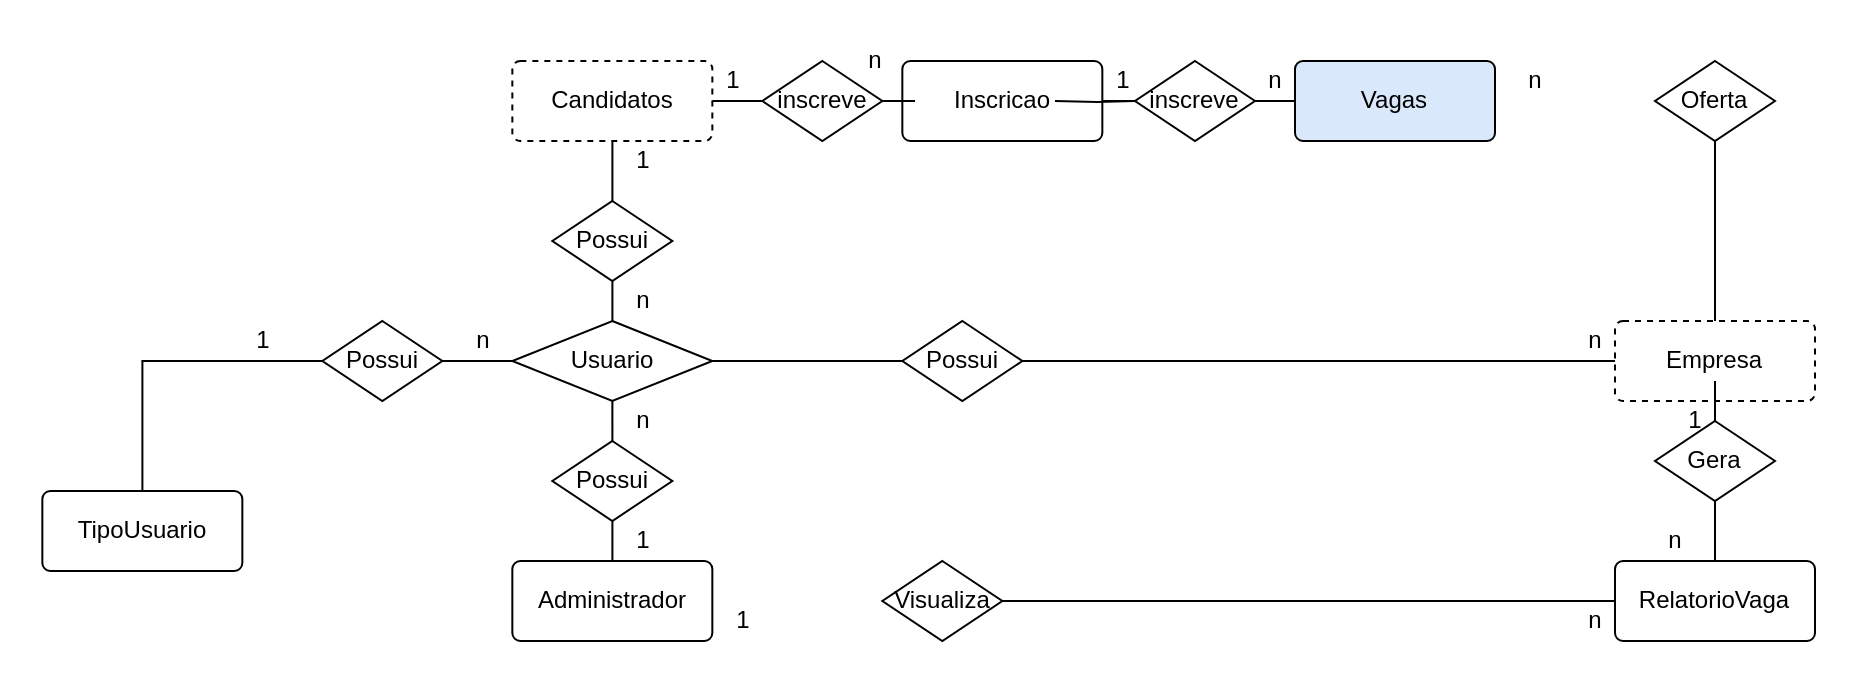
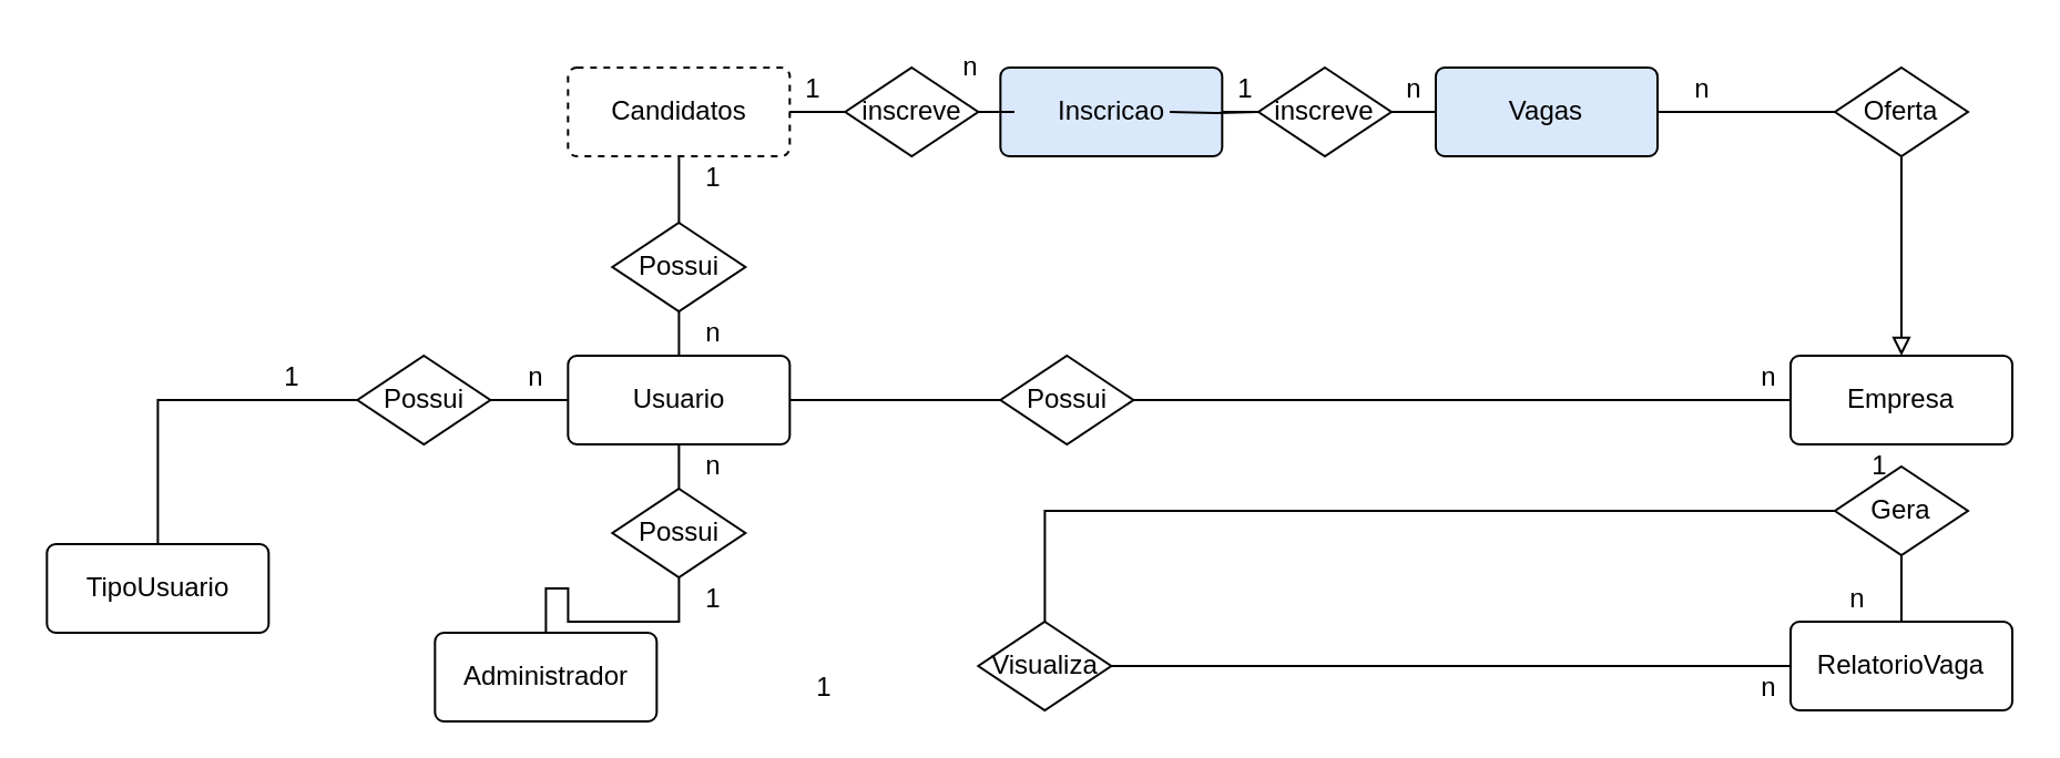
- <mxCell id="45" value="Inscricao" style="rounded=1;arcSize=10;whiteSpace=wrap;html=1;align=center;" vertex="1" parent="1"><mxGeometry x="450.667" y="30" width="100" height="40" as="geometry" /></mxCell>
+ <mxCell id="45" value="Inscricao" style="rounded=1;arcSize=10;whiteSpace=wrap;html=1;align=center;fillColor=#dae8fc;" vertex="1" parent="1"><mxGeometry x="450.667" y="30" width="100" height="40" as="geometry" /></mxCell>
+ <mxCell id="13" style="edgeStyle=orthogonalEdgeStyle;rounded=0;orthogonalLoop=1;jettySize=auto;html=1;entryX=1;entryY=0.5;entryDx=0;entryDy=0;endArrow=none;endFill=0;" edge="1" parent="1" source="14" target="15"><mxGeometry relative="1" as="geometry" /></mxCell>
- <mxCell id="12" style="edgeStyle=orthogonalEdgeStyle;rounded=0;orthogonalLoop=1;jettySize=auto;html=1;endArrow=none;endFill=0;" edge="1" parent="1" source="14" target="5"><mxGeometry relative="1" as="geometry" /></mxCell>
+ <mxCell id="12" style="edgeStyle=orthogonalEdgeStyle;rounded=0;orthogonalLoop=1;jettySize=auto;html=1;endArrow=block;endFill=0;" edge="1" parent="1" source="14" target="5"><mxGeometry relative="1" as="geometry" /></mxCell>
- <mxCell id="2" value="Usuario" style="rhombus;arcSize=10;whiteSpace=wrap;html=1;align=center;" vertex="1" parent="1"><mxGeometry x="255.667" y="160" width="100" height="40" as="geometry" /></mxCell>
+ <mxCell id="2" value="Usuario" style="rounded=1;arcSize=10;whiteSpace=wrap;html=1;align=center;" vertex="1" parent="1"><mxGeometry x="255.667" y="160" width="100" height="40" as="geometry" /></mxCell>
- <mxCell id="5" value="Empresa" style="rounded=1;arcSize=10;whiteSpace=wrap;html=1;align=center;dashed=1;" vertex="1" parent="1"><mxGeometry x="806.997" y="160" width="100" height="40" as="geometry" /></mxCell>
+ <mxCell id="5" value="Empresa" style="rounded=1;arcSize=10;whiteSpace=wrap;html=1;align=center;" vertex="1" parent="1"><mxGeometry x="806.997" y="160" width="100" height="40" as="geometry" /></mxCell>
- <mxCell id="26" style="edgeStyle=orthogonalEdgeStyle;rounded=0;orthogonalLoop=1;jettySize=auto;html=1;endArrow=none;endFill=0;" edge="1" parent="1" source="28" target="5"><mxGeometry relative="1" as="geometry" /></mxCell>
+ <mxCell id="26" style="edgeStyle=orthogonalEdgeStyle;rounded=0;orthogonalLoop=1;jettySize=auto;html=1;endArrow=none;endFill=0;" edge="1" parent="1" source="28" target="30"><mxGeometry relative="1" as="geometry" /></mxCell>
- <mxCell id="21" value="Administrador" style="rounded=1;arcSize=10;whiteSpace=wrap;html=1;align=center;" vertex="1" parent="1"><mxGeometry x="255.667" y="280" width="100" height="40" as="geometry" /></mxCell>
+ <mxCell id="21" value="Administrador" style="rounded=1;arcSize=10;whiteSpace=wrap;html=1;align=center;" vertex="1" parent="1"><mxGeometry x="195.667" y="285" width="100" height="40" as="geometry" /></mxCell>
